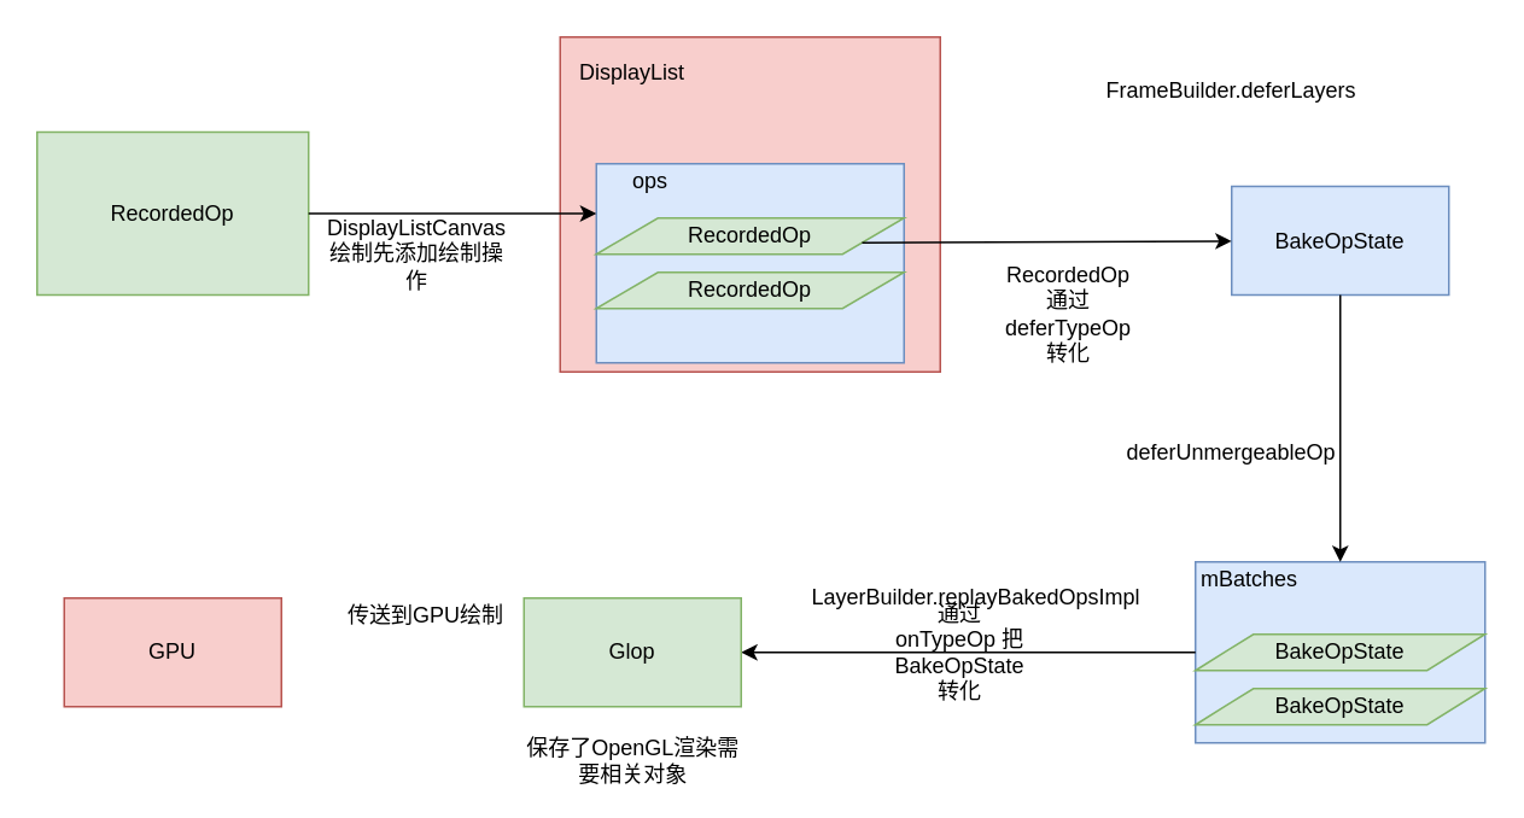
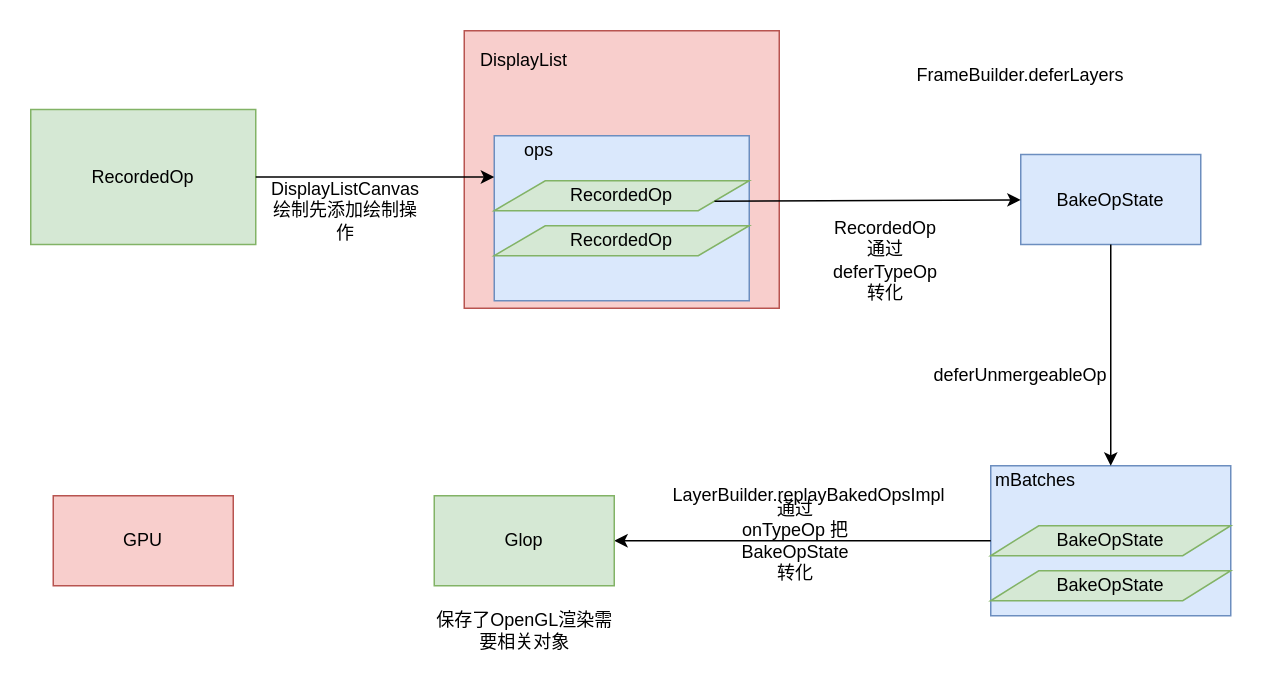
- <mxCell id="26" value="传送到GPU绘制" style="text;html=1;strokeColor=none;fillColor=none;align=center;verticalAlign=middle;whiteSpace=wrap;rounded=0;" vertex="1" parent="1"><mxGeometry x="190" y="330" width="90" height="20" as="geometry" /></mxCell>
